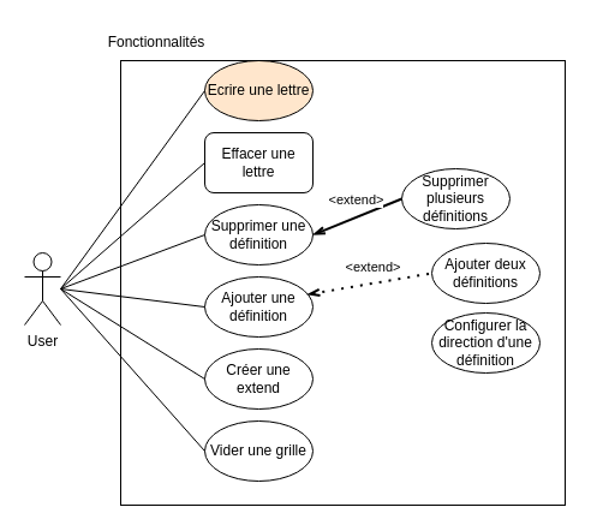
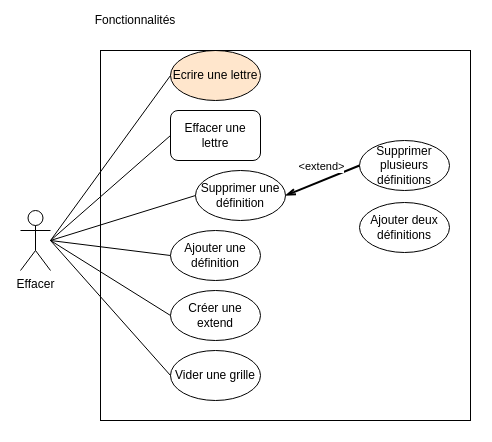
- <mxCell id="20" value="Fonctionnalités" style="text;html=1;strokeColor=none;fillColor=none;align=center;verticalAlign=middle;whiteSpace=wrap;rounded=0;" vertex="1" parent="1"><mxGeometry x="100" y="20" width="60" height="30" as="geometry" /></mxCell>
+ <mxCell id="20" value="Fonctionnalités" style="text;html=1;strokeColor=none;fillColor=none;align=center;verticalAlign=middle;whiteSpace=wrap;rounded=0;" vertex="1" parent="1"><mxGeometry x="105" y="5" width="60" height="30" as="geometry" /></mxCell>
- <mxCell id="11" value="Supprimer plusieurs définitions" style="ellipse;whiteSpace=wrap;html=1;" vertex="1" parent="1"><mxGeometry x="334" y="140" width="90" height="50" as="geometry" /></mxCell>
+ <mxCell id="11" value="Supprimer plusieurs définitions" style="ellipse;whiteSpace=wrap;html=1;" vertex="1" parent="1"><mxGeometry x="359" y="140" width="90" height="50" as="geometry" /></mxCell>
- <mxCell id="10" value="Supprimer une définition" style="ellipse;whiteSpace=wrap;html=1;" vertex="1" parent="1"><mxGeometry x="170" y="170" width="90" height="50" as="geometry" /></mxCell>
+ <mxCell id="10" value="Supprimer une définition" style="ellipse;whiteSpace=wrap;html=1;" vertex="1" parent="1"><mxGeometry x="195" y="170" width="90" height="50" as="geometry" /></mxCell>
- <mxCell id="12" value="&amp;lt;extend&amp;gt;" style="endArrow=none;dashed=1;html=1;dashPattern=1 3;strokeWidth=2;rounded=0;startArrow=openThin;startFill=0;entryX=0;entryY=0.5;entryDx=0;entryDy=0;exitX=0.95;exitY=0.293;exitDx=0;exitDy=0;exitPerimeter=0;" edge="1" parent="1" source="5" target="8"><mxGeometry x="0.091" y="13" width="50" height="50" relative="1" as="geometry"><mxPoint x="260" y="260" as="sourcePoint" /><mxPoint x="280" y="210" as="targetPoint" /><mxPoint as="offset" /></mxGeometry></mxCell>
- <mxCell id="2" value="User" style="shape=umlActor;verticalLabelPosition=bottom;verticalAlign=top;html=1;outlineConnect=0;" vertex="1" parent="1"><mxGeometry x="20" y="210" width="30" height="60" as="geometry" /></mxCell>
+ <mxCell id="2" value="Effacer" style="shape=umlActor;verticalLabelPosition=bottom;verticalAlign=top;html=1;outlineConnect=0;" vertex="1" parent="1"><mxGeometry x="20" y="210" width="30" height="60" as="geometry" /></mxCell>
- <mxCell id="9" value="Configurer la direction d'une définition" style="ellipse;whiteSpace=wrap;html=1;" vertex="1" parent="1"><mxGeometry x="359" y="260" width="90" height="50" as="geometry" /></mxCell>
